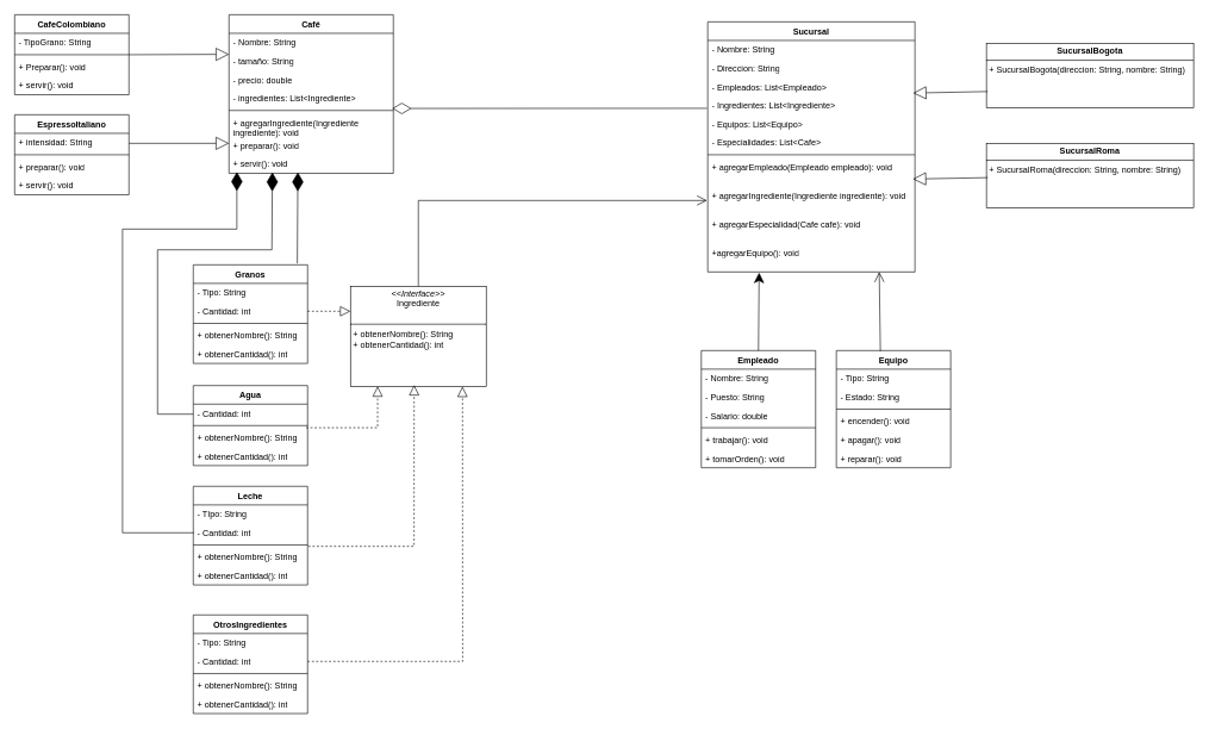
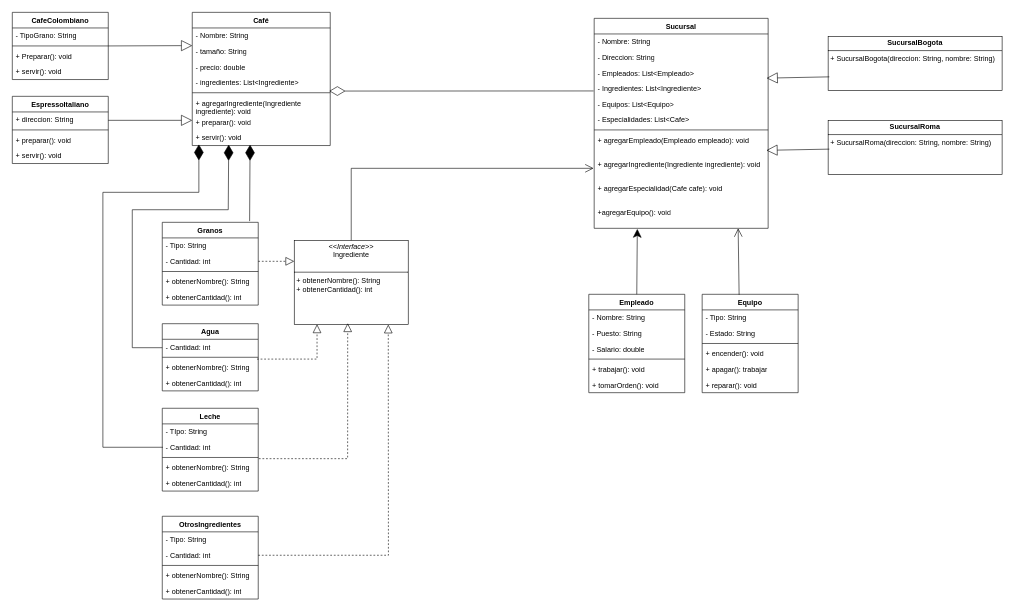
- <mxCell id="17" value="+&amp;nbsp;intensidad: String" style="text;strokeColor=none;fillColor=none;align=left;verticalAlign=top;spacingLeft=4;spacingRight=4;overflow=hidden;rotatable=0;points=[[0,0.5],[1,0.5]];portConstraint=eastwest;whiteSpace=wrap;html=1;" parent="16" vertex="1"><mxGeometry y="26" width="160" height="26" as="geometry" /></mxCell>
+ <mxCell id="17" value="+&amp;nbsp;direccion: String" style="text;strokeColor=none;fillColor=none;align=left;verticalAlign=top;spacingLeft=4;spacingRight=4;overflow=hidden;rotatable=0;points=[[0,0.5],[1,0.5]];portConstraint=eastwest;whiteSpace=wrap;html=1;" parent="16" vertex="1"><mxGeometry y="26" width="160" height="26" as="geometry" /></mxCell>
- <mxCell id="71" value="+&amp;nbsp;apagar(): void" style="text;strokeColor=none;fillColor=none;align=left;verticalAlign=top;spacingLeft=4;spacingRight=4;overflow=hidden;rotatable=0;points=[[0,0.5],[1,0.5]];portConstraint=eastwest;whiteSpace=wrap;html=1;" parent="66" vertex="1"><mxGeometry y="112" width="160" height="26" as="geometry" /></mxCell>
+ <mxCell id="71" value="+&amp;nbsp;apagar(): trabajar" style="text;strokeColor=none;fillColor=none;align=left;verticalAlign=top;spacingLeft=4;spacingRight=4;overflow=hidden;rotatable=0;points=[[0,0.5],[1,0.5]];portConstraint=eastwest;whiteSpace=wrap;html=1;" parent="66" vertex="1"><mxGeometry y="112" width="160" height="26" as="geometry" /></mxCell>
